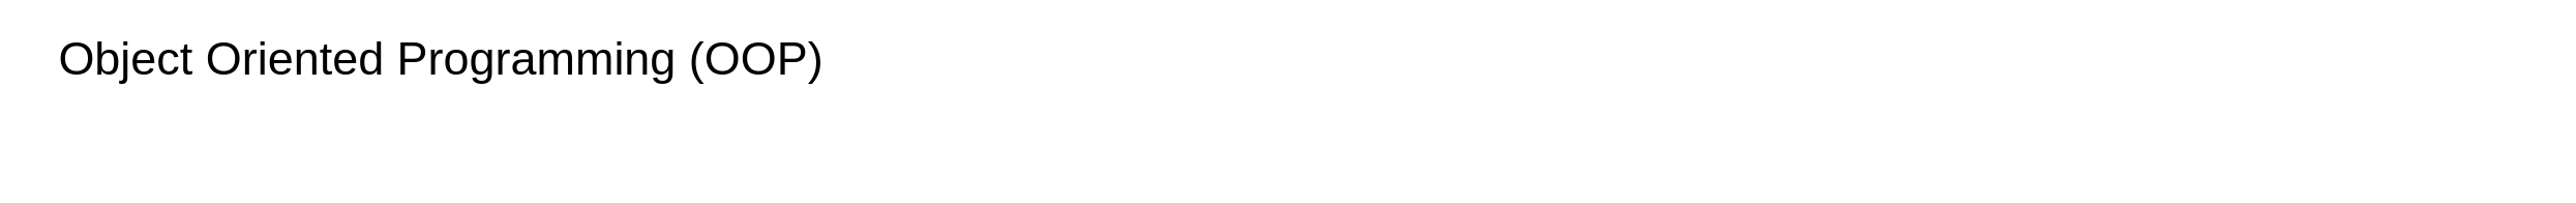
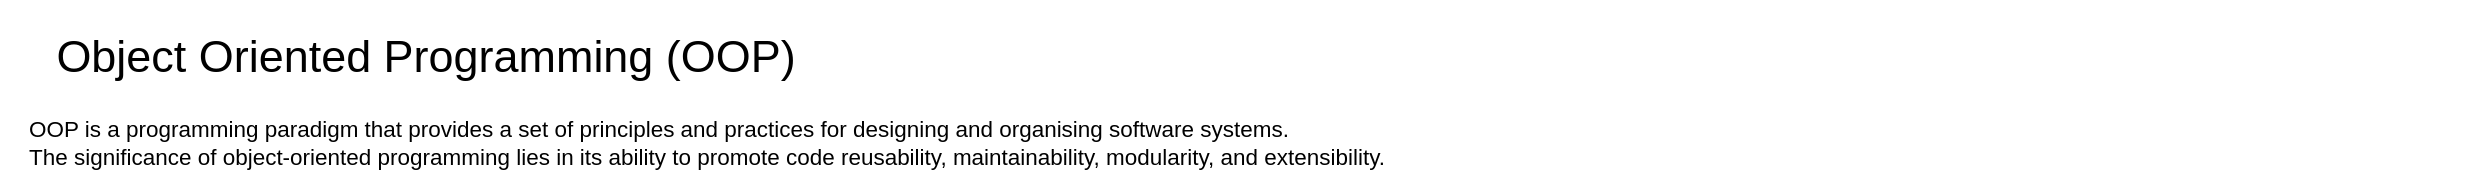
+ <mxCell id="3" value="&lt;font style=&quot;font-size: 18px;&quot;&gt;OOP is a programming paradigm that provides a set of principles and practices for designing and organising software systems. &lt;br&gt;The significance of object-oriented programming lies in its ability to promote code reusability, maintainability, modularity, and extensibility.&lt;/font&gt;" style="text;html=1;strokeColor=none;fillColor=none;align=left;verticalAlign=middle;whiteSpace=wrap;rounded=0;" vertex="1" parent="1"><mxGeometry x="20" y="95" width="1950" height="40" as="geometry" /></mxCell>
